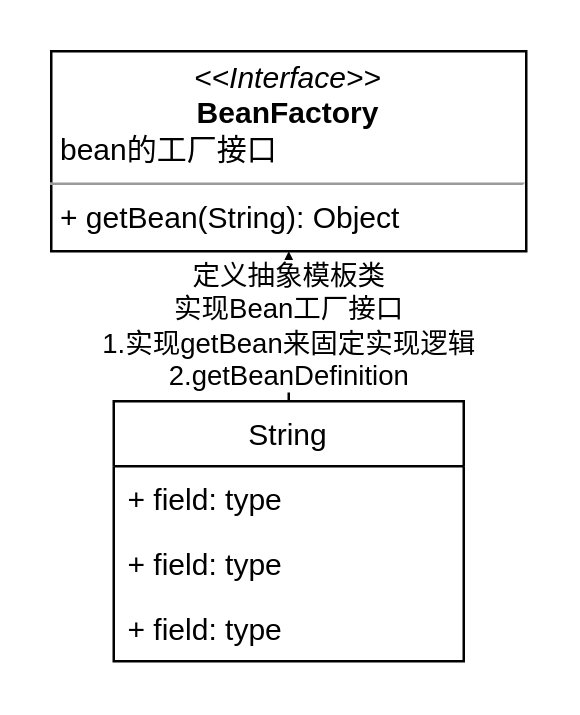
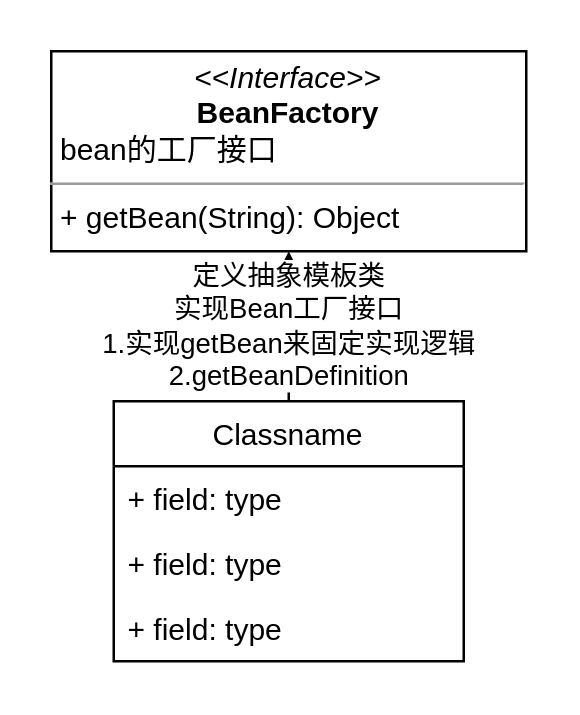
- <mxCell id="4" value="String" style="swimlane;fontStyle=0;childLayout=stackLayout;horizontal=1;startSize=26;fillColor=none;horizontalStack=0;resizeParent=1;resizeParentMax=0;resizeLast=0;collapsible=1;marginBottom=0;" vertex="1" parent="1"><mxGeometry x="45" y="160" width="140" height="104" as="geometry" /></mxCell>
+ <mxCell id="4" value="Classname" style="swimlane;fontStyle=0;childLayout=stackLayout;horizontal=1;startSize=26;fillColor=none;horizontalStack=0;resizeParent=1;resizeParentMax=0;resizeLast=0;collapsible=1;marginBottom=0;" vertex="1" parent="1"><mxGeometry x="45" y="160" width="140" height="104" as="geometry" /></mxCell>
